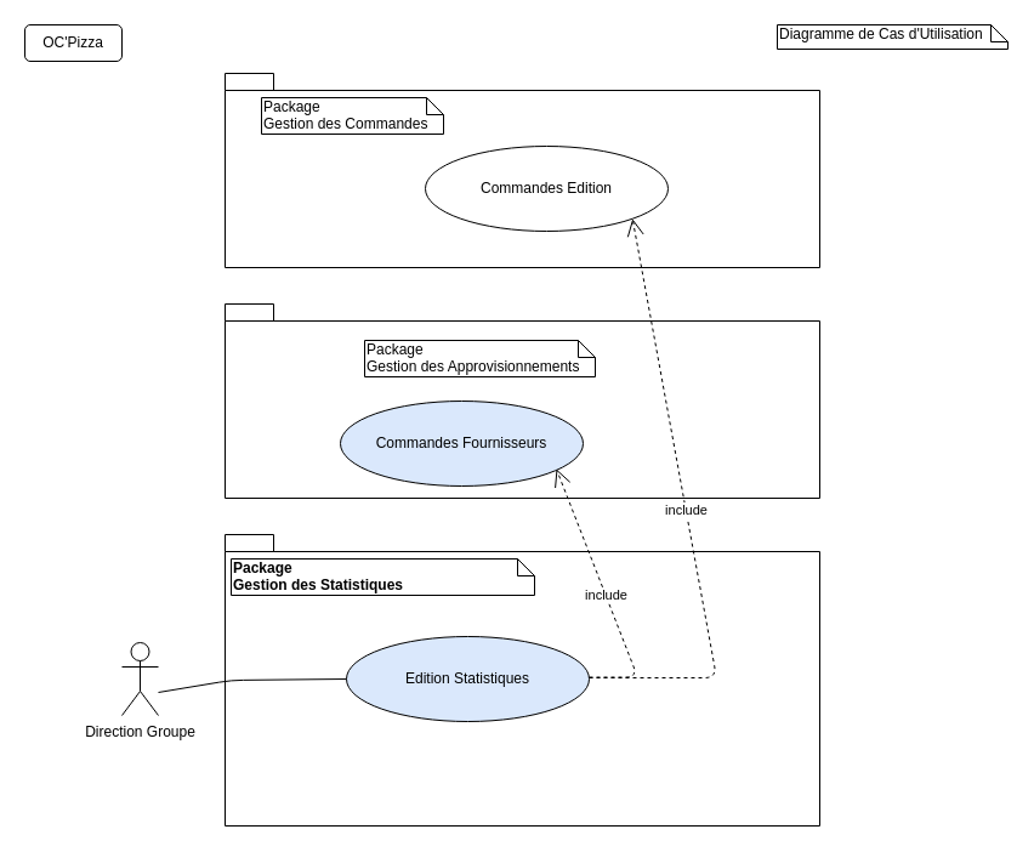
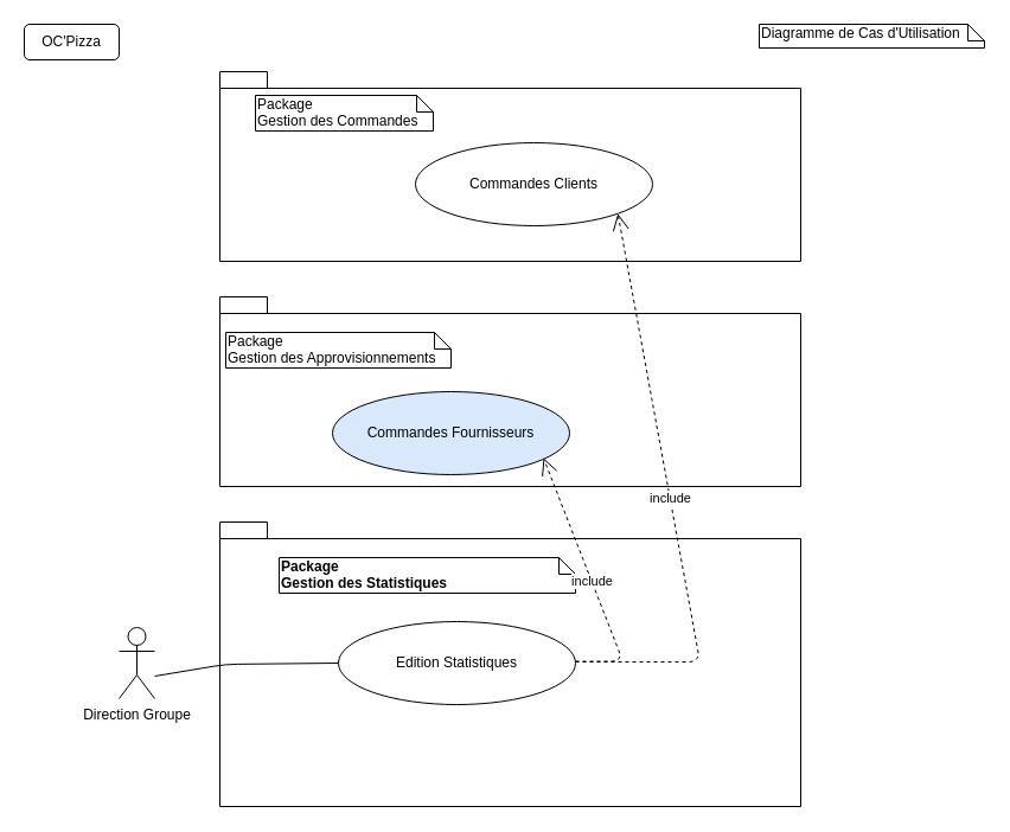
- <mxCell id="6" value="Commandes Edition" style="ellipse;whiteSpace=wrap;html=1;" parent="1" vertex="1"><mxGeometry x="350" y="120" width="200" height="70" as="geometry" /></mxCell>
+ <mxCell id="6" value="Commandes Clients" style="ellipse;whiteSpace=wrap;html=1;" parent="1" vertex="1"><mxGeometry x="350" y="120" width="200" height="70" as="geometry" /></mxCell>
- <mxCell id="11" value="Package&lt;br&gt;Gestion des Approvisionnements" style="shape=note;whiteSpace=wrap;html=1;size=14;verticalAlign=top;align=left;spacingTop=-6;" parent="1" vertex="1"><mxGeometry x="300" y="280" width="190" height="30" as="geometry" /></mxCell>
+ <mxCell id="11" value="Package&lt;br&gt;Gestion des Approvisionnements" style="shape=note;whiteSpace=wrap;html=1;size=14;verticalAlign=top;align=left;spacingTop=-6;" parent="1" vertex="1"><mxGeometry x="190" y="280" width="190" height="30" as="geometry" /></mxCell>
- <mxCell id="8" value="&lt;b&gt;Package&lt;br&gt;Gestion des Statistiques&lt;/b&gt;" style="shape=note;whiteSpace=wrap;html=1;size=14;verticalAlign=top;align=left;spacingTop=-6;" parent="1" vertex="1"><mxGeometry x="190" y="460" width="250" height="30" as="geometry" /></mxCell>
+ <mxCell id="8" value="&lt;b&gt;Package&lt;br&gt;Gestion des Statistiques&lt;/b&gt;" style="shape=note;whiteSpace=wrap;html=1;size=14;verticalAlign=top;align=left;spacingTop=-6;" parent="1" vertex="1"><mxGeometry x="235" y="470" width="250" height="30" as="geometry" /></mxCell>
- <mxCell id="13" value="Edition Statistiques" style="ellipse;whiteSpace=wrap;html=1;fillColor=#dae8fc;" parent="1" vertex="1"><mxGeometry x="285" y="524" width="200" height="70" as="geometry" /></mxCell>
+ <mxCell id="13" value="Edition Statistiques" style="ellipse;whiteSpace=wrap;html=1;" parent="1" vertex="1"><mxGeometry x="285" y="524" width="200" height="70" as="geometry" /></mxCell>
